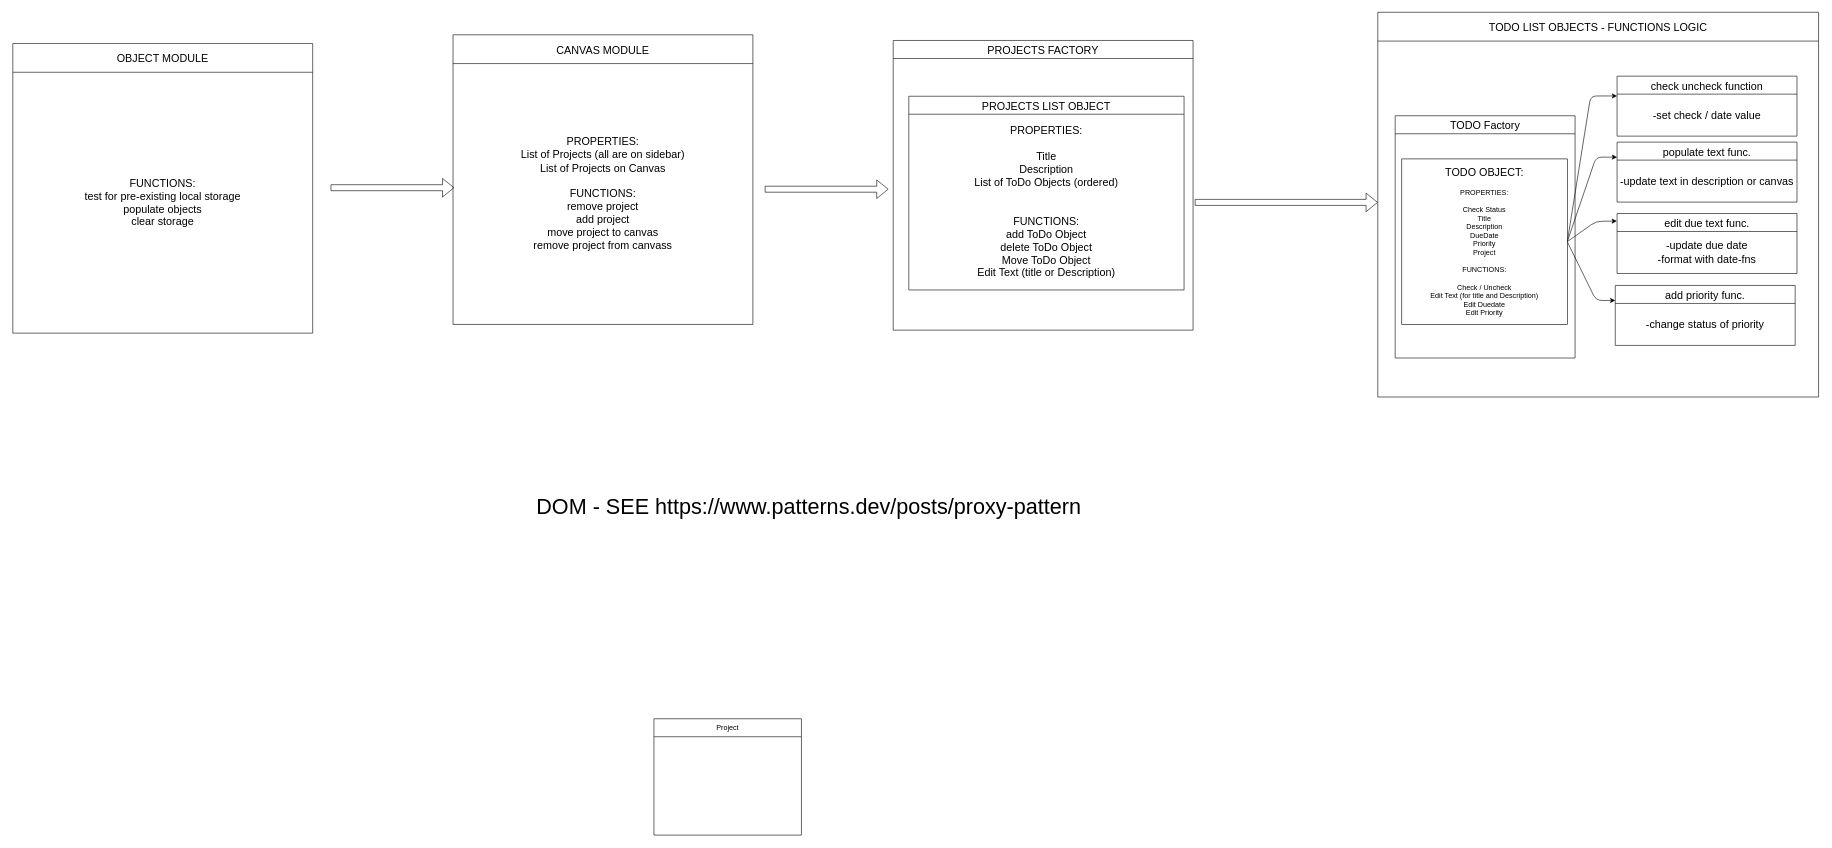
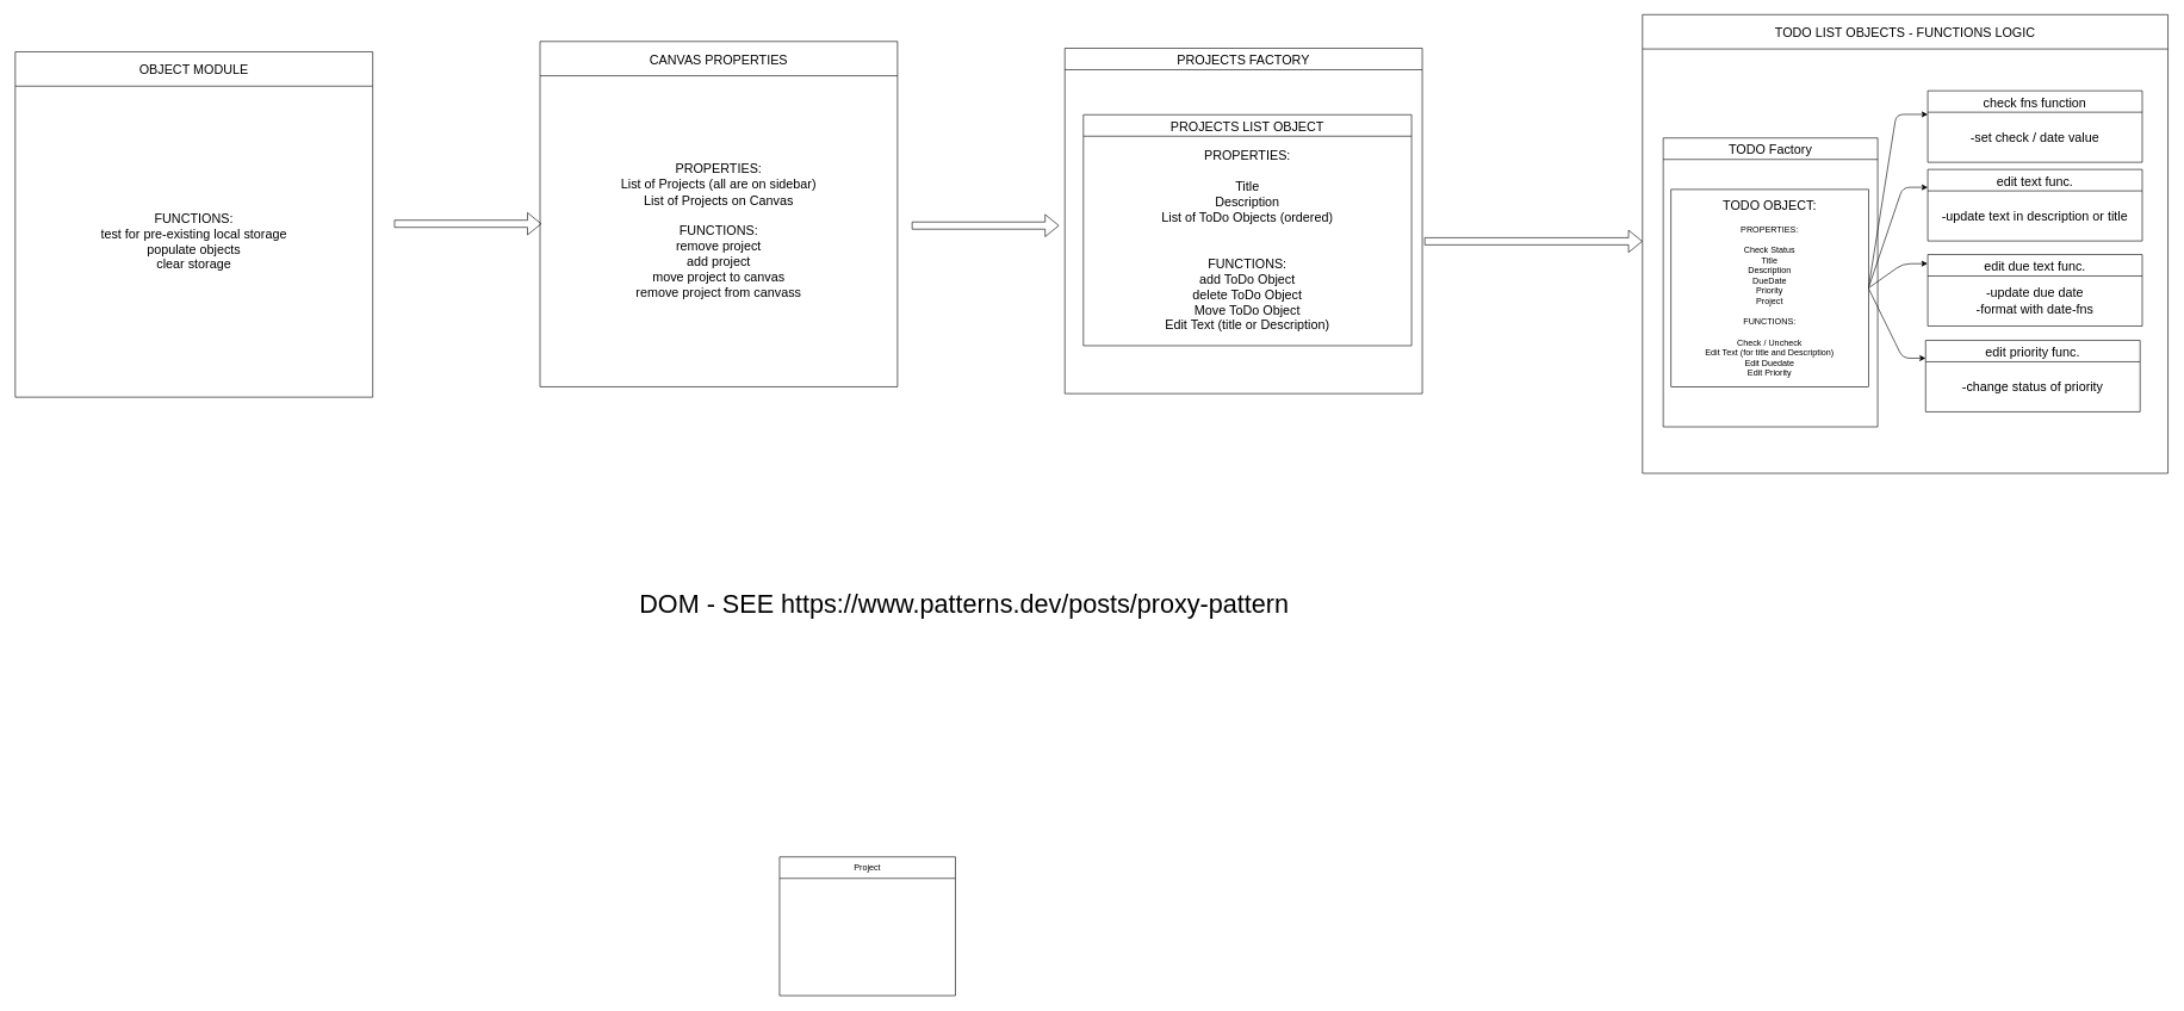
- <mxCell id="32" value="CANVAS MODULE" style="shape=table;startSize=48;container=1;collapsible=0;childLayout=tableLayout;fontSize=18;" parent="1" vertex="1"><mxGeometry x="754" y="57.5" width="500" height="483" as="geometry" /></mxCell>
+ <mxCell id="32" value="CANVAS PROPERTIES" style="shape=table;startSize=48;container=1;collapsible=0;childLayout=tableLayout;fontSize=18;" parent="1" vertex="1"><mxGeometry x="754" y="57.5" width="500" height="483" as="geometry" /></mxCell>
- <mxCell id="16" value="check uncheck function" style="shape=table;startSize=30;container=1;collapsible=0;childLayout=tableLayout;fontSize=18;" parent="1" vertex="1"><mxGeometry x="2695" y="126.5" width="300" height="100" as="geometry" /></mxCell>
+ <mxCell id="16" value="check fns function" style="shape=table;startSize=30;container=1;collapsible=0;childLayout=tableLayout;fontSize=18;" parent="1" vertex="1"><mxGeometry x="2695" y="126.5" width="300" height="100" as="geometry" /></mxCell>
- <mxCell id="19" value="populate text func." style="shape=table;startSize=30;container=1;collapsible=0;childLayout=tableLayout;fontSize=18;" parent="1" vertex="1"><mxGeometry x="2695" y="236.5" width="300" height="100" as="geometry" /></mxCell>
+ <mxCell id="19" value="edit text func." style="shape=table;startSize=30;container=1;collapsible=0;childLayout=tableLayout;fontSize=18;" parent="1" vertex="1"><mxGeometry x="2695" y="236.5" width="300" height="100" as="geometry" /></mxCell>
- <mxCell id="21" value="-update text in description or canvas" style="shape=partialRectangle;html=1;whiteSpace=wrap;connectable=0;overflow=hidden;fillColor=none;top=0;left=0;bottom=0;right=0;pointerEvents=1;fontSize=18;" parent="20" vertex="1"><mxGeometry width="300" height="70" as="geometry"><mxRectangle width="300" height="70" as="alternateBounds" /></mxGeometry></mxCell>
+ <mxCell id="21" value="-update text in description or title" style="shape=partialRectangle;html=1;whiteSpace=wrap;connectable=0;overflow=hidden;fillColor=none;top=0;left=0;bottom=0;right=0;pointerEvents=1;fontSize=18;" parent="20" vertex="1"><mxGeometry width="300" height="70" as="geometry"><mxRectangle width="300" height="70" as="alternateBounds" /></mxGeometry></mxCell>
- <mxCell id="25" value="add priority func." style="shape=table;startSize=30;container=1;collapsible=0;childLayout=tableLayout;fontSize=18;" parent="1" vertex="1"><mxGeometry x="2692" y="475.5" width="300" height="100" as="geometry" /></mxCell>
+ <mxCell id="25" value="edit priority func." style="shape=table;startSize=30;container=1;collapsible=0;childLayout=tableLayout;fontSize=18;" parent="1" vertex="1"><mxGeometry x="2692" y="475.5" width="300" height="100" as="geometry" /></mxCell>
